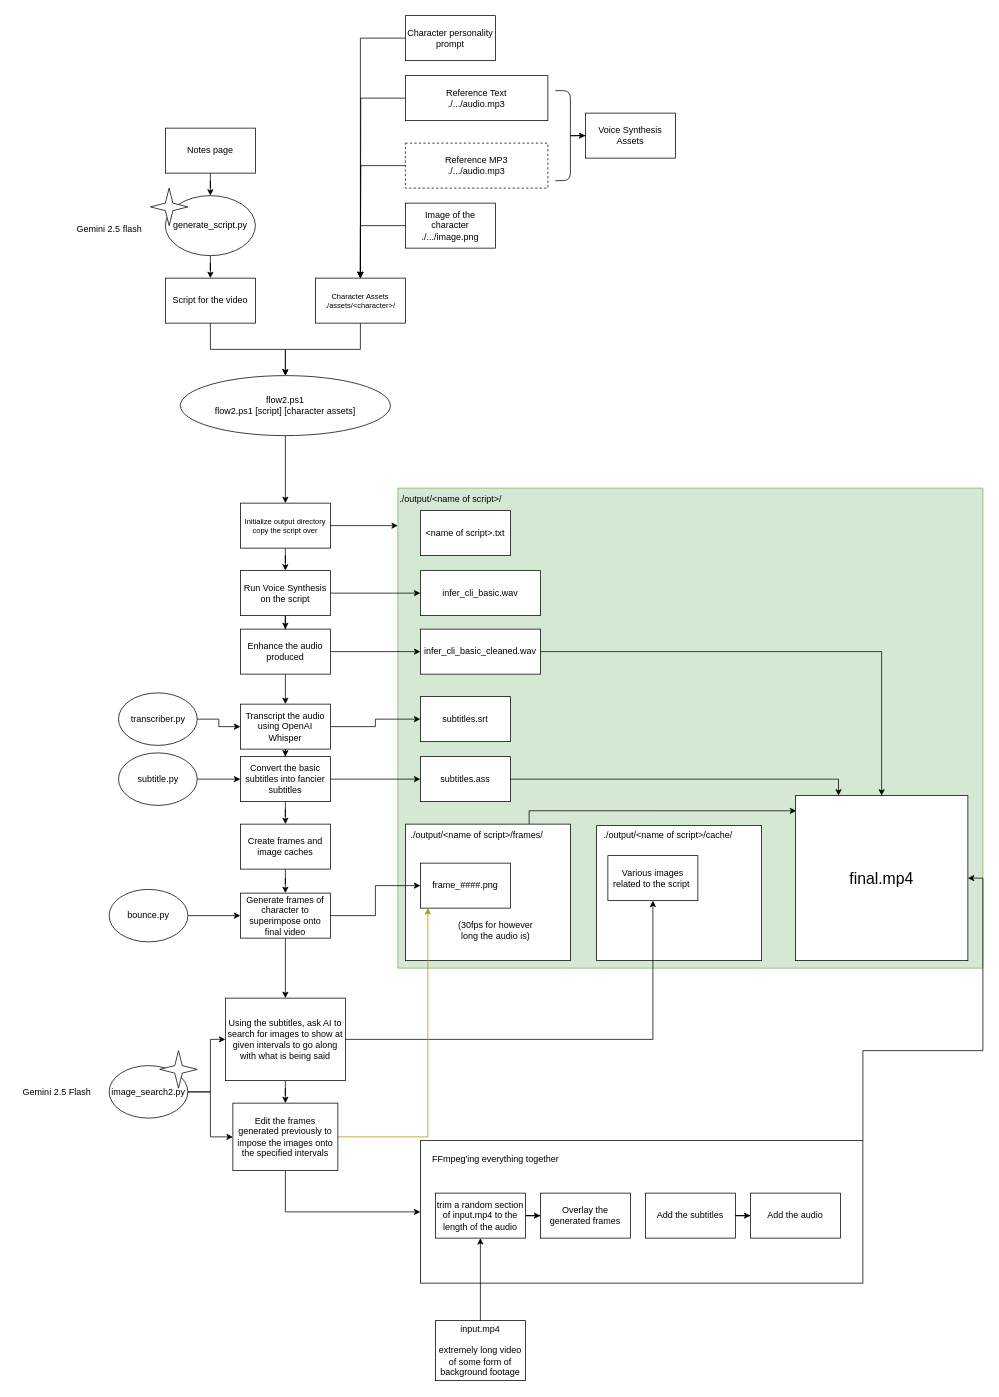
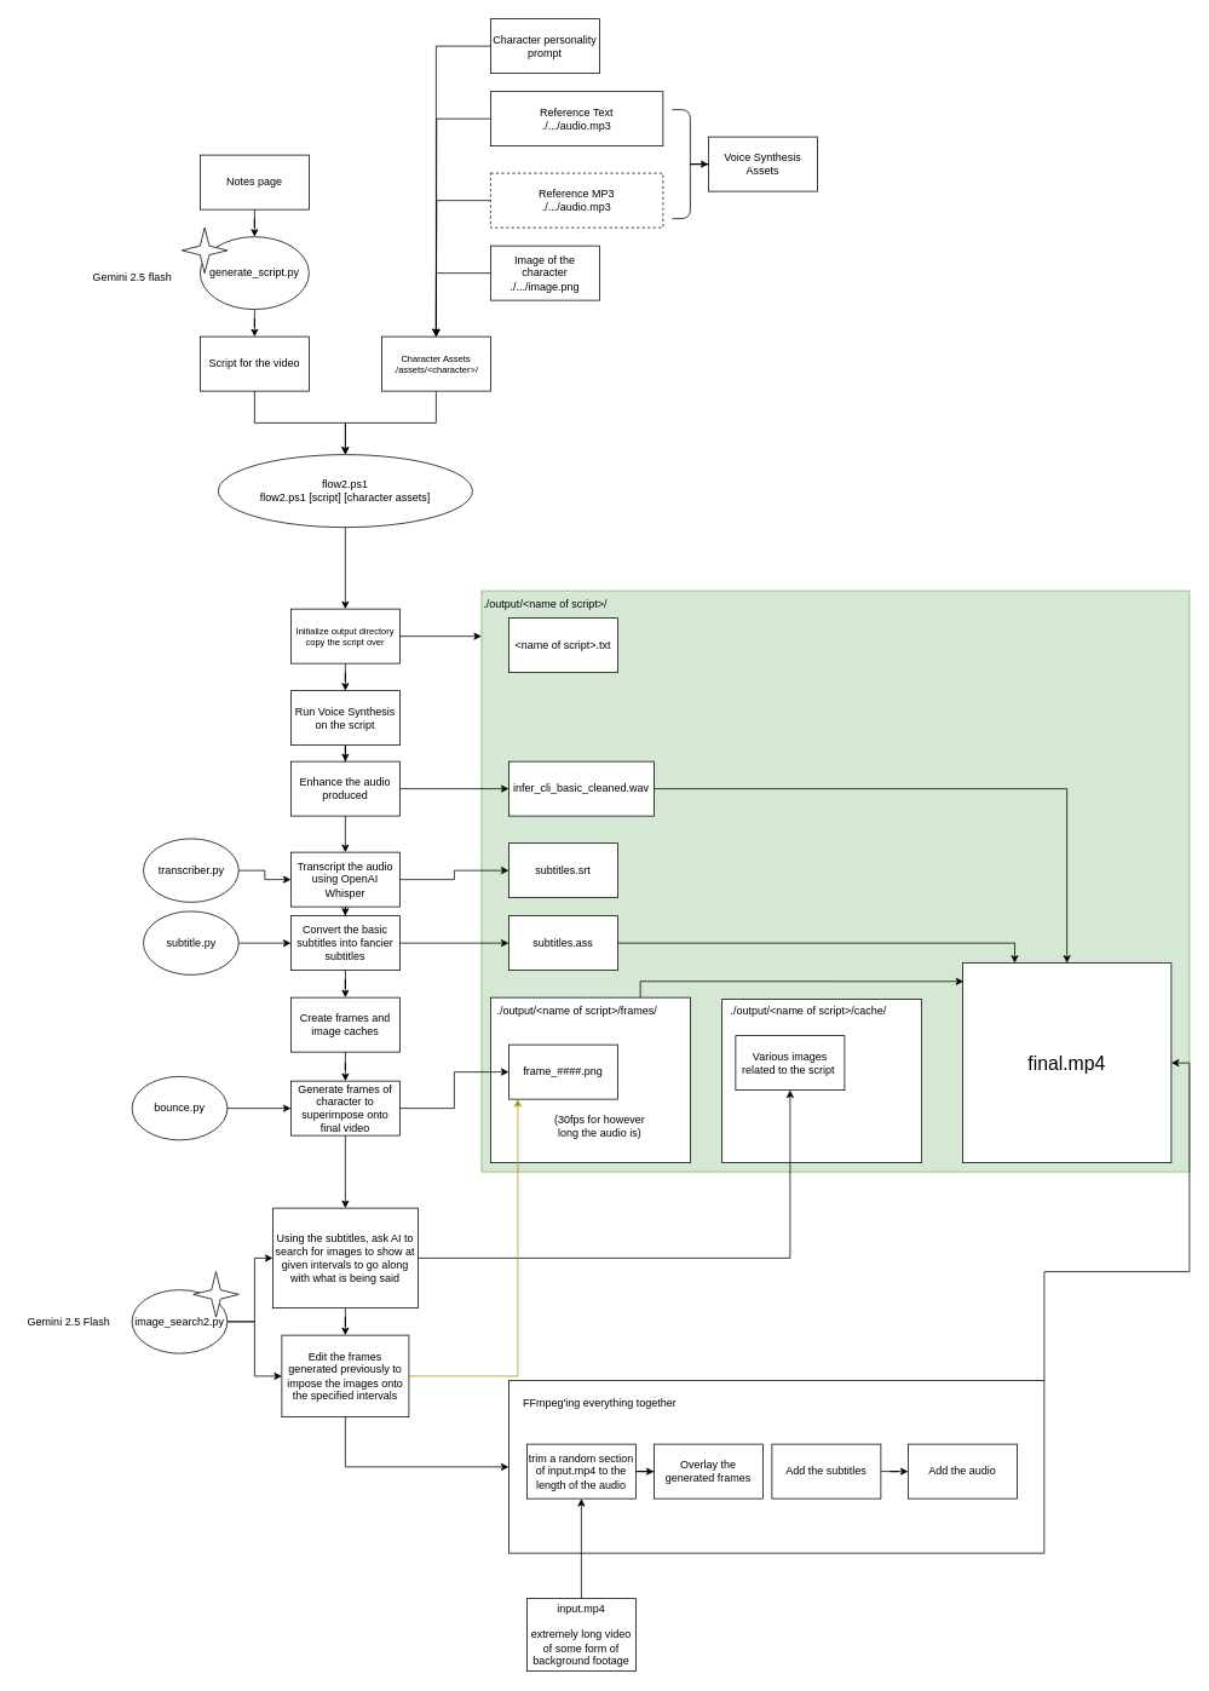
- <mxCell id="29" style="edgeStyle=orthogonalEdgeStyle;rounded=0;orthogonalLoop=1;jettySize=auto;html=1;exitX=1;exitY=0.5;exitDx=0;exitDy=0;entryX=0;entryY=0.5;entryDx=0;entryDy=0;" edge="1" parent="1" source="30" target="52"><mxGeometry relative="1" as="geometry" /></mxCell>
- <mxCell id="52" value="infer_cli_basic.wav" style="whiteSpace=wrap;html=1;" vertex="1" parent="1"><mxGeometry x="560" y="760" width="160" height="60" as="geometry" /></mxCell>
- <mxCell id="87" value="Add the subtitles" style="whiteSpace=wrap;html=1;rounded=0;" vertex="1" parent="1"><mxGeometry x="860" y="1590" width="120" height="60" as="geometry" /></mxCell>
+ <mxCell id="87" value="Add the subtitles" style="whiteSpace=wrap;html=1;rounded=0;" vertex="1" parent="1"><mxGeometry x="850" y="1590" width="120" height="60" as="geometry" /></mxCell>
